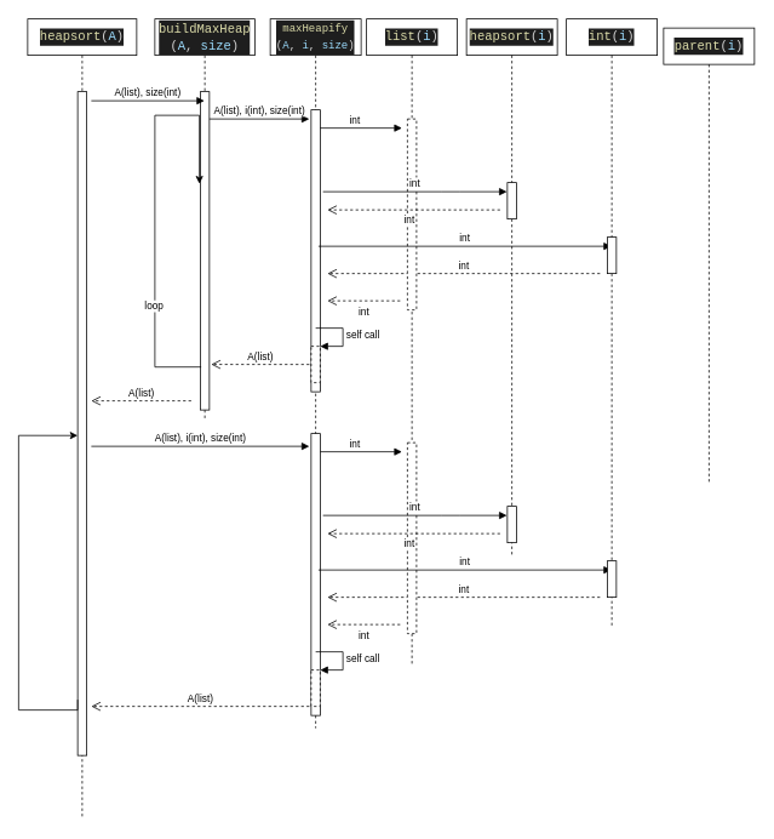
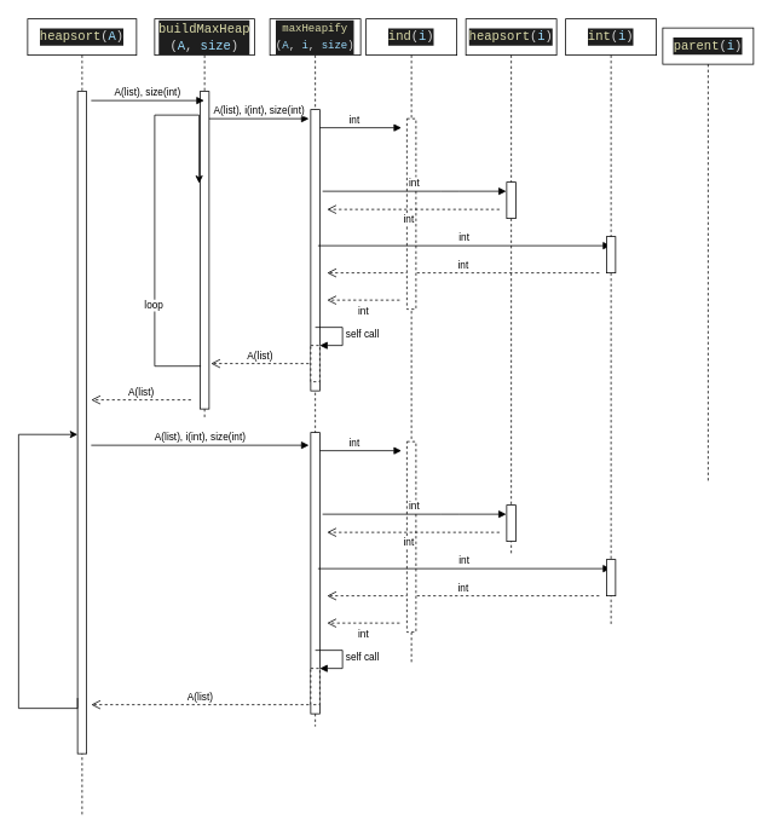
- <mxCell id="7" value="&lt;div style=&quot;color: rgb(212 , 212 , 212) ; background-color: rgb(30 , 30 , 30) ; font-family: &amp;#34;consolas&amp;#34; , &amp;#34;courier new&amp;#34; , monospace ; font-weight: normal ; font-size: 14px ; line-height: 19px&quot;&gt;&lt;div&gt;&lt;span style=&quot;color: #dcdcaa&quot;&gt;list&lt;/span&gt;&lt;span style=&quot;color: #d4d4d4&quot;&gt;(&lt;/span&gt;&lt;span style=&quot;color: #9cdcfe&quot;&gt;i&lt;/span&gt;&lt;span style=&quot;color: #d4d4d4&quot;&gt;)&lt;/span&gt;&lt;/div&gt;&lt;/div&gt;" style="shape=umlLifeline;perimeter=lifelinePerimeter;whiteSpace=wrap;html=1;container=1;collapsible=0;recursiveResize=0;outlineConnect=0;" parent="1" vertex="1"><mxGeometry x="403" y="20" width="100" height="710" as="geometry" /></mxCell>
+ <mxCell id="7" value="&lt;div style=&quot;color: rgb(212 , 212 , 212) ; background-color: rgb(30 , 30 , 30) ; font-family: &amp;#34;consolas&amp;#34; , &amp;#34;courier new&amp;#34; , monospace ; font-weight: normal ; font-size: 14px ; line-height: 19px&quot;&gt;&lt;div&gt;&lt;span style=&quot;color: #dcdcaa&quot;&gt;ind&lt;/span&gt;&lt;span style=&quot;color: #d4d4d4&quot;&gt;(&lt;/span&gt;&lt;span style=&quot;color: #9cdcfe&quot;&gt;i&lt;/span&gt;&lt;span style=&quot;color: #d4d4d4&quot;&gt;)&lt;/span&gt;&lt;/div&gt;&lt;/div&gt;" style="shape=umlLifeline;perimeter=lifelinePerimeter;whiteSpace=wrap;html=1;container=1;collapsible=0;recursiveResize=0;outlineConnect=0;" parent="1" vertex="1"><mxGeometry x="403" y="20" width="100" height="710" as="geometry" /></mxCell>
